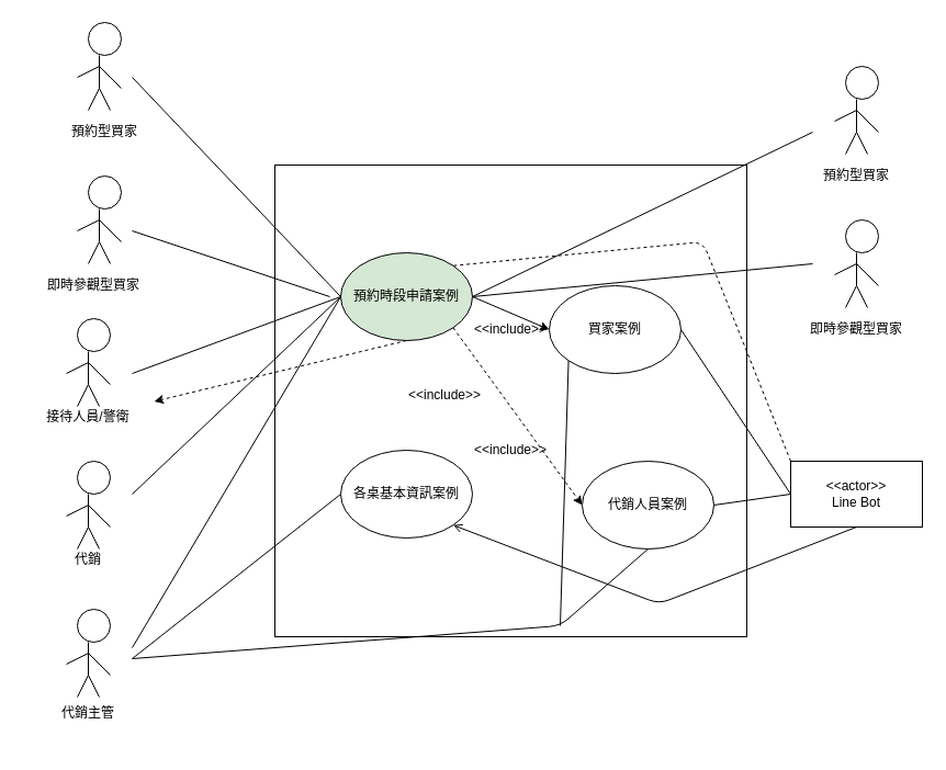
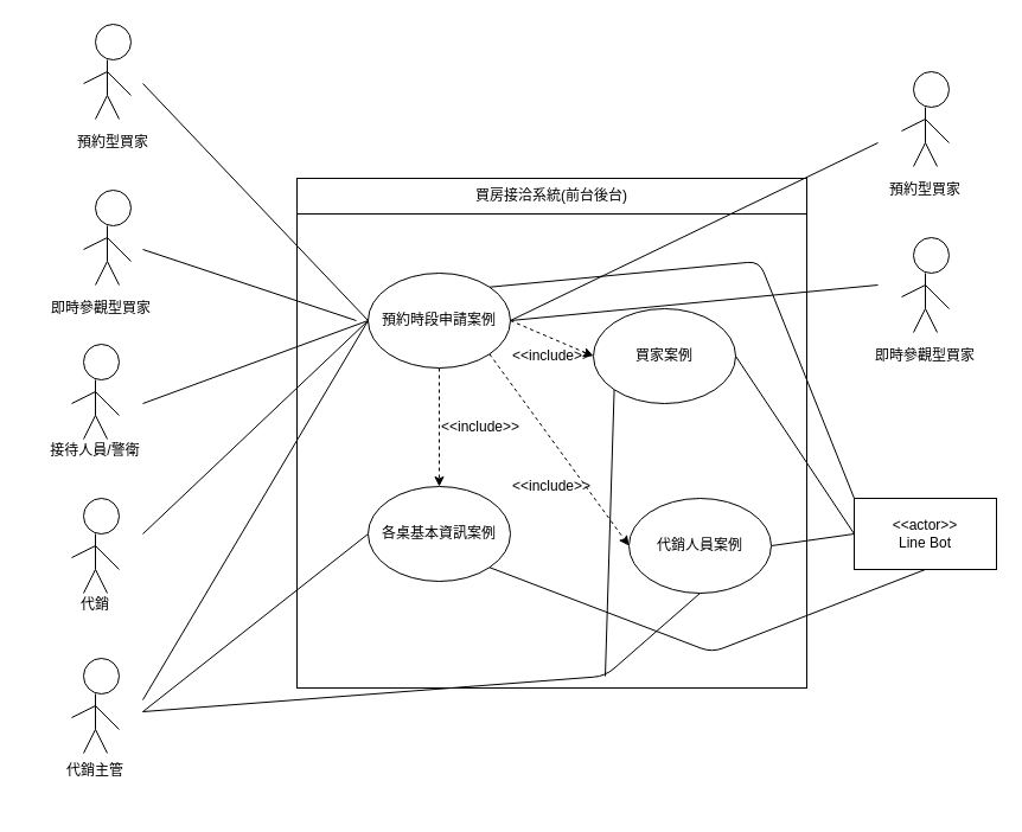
+ <mxCell id="3" value="買房接洽系統(前台後台)" style="rounded=0;whiteSpace=wrap;html=1;" vertex="1" parent="1"><mxGeometry x="250" y="150" width="430" height="30" as="geometry" /></mxCell>
- <mxCell id="73" style="edgeStyle=none;html=1;exitX=0;exitY=0;exitDx=0;exitDy=0;entryX=1;entryY=0;entryDx=0;entryDy=0;endArrow=none;endFill=0;dashed=1;" edge="1" parent="1" source="74" target="9"><mxGeometry relative="1" as="geometry"><Array as="points"><mxPoint x="640" y="220" /></Array></mxGeometry></mxCell>
+ <mxCell id="73" style="edgeStyle=none;html=1;exitX=0;exitY=0;exitDx=0;exitDy=0;entryX=1;entryY=0;entryDx=0;entryDy=0;endArrow=none;endFill=0;" edge="1" parent="1" source="74" target="9"><mxGeometry relative="1" as="geometry"><Array as="points"><mxPoint x="640" y="220" /></Array></mxGeometry></mxCell>
- <mxCell id="9" value="預約時段申請案例" style="ellipse;whiteSpace=wrap;html=1;fillColor=#d5e8d4;" vertex="1" parent="1"><mxGeometry x="310" y="230" width="120" height="80" as="geometry" /></mxCell>
+ <mxCell id="9" value="預約時段申請案例" style="ellipse;whiteSpace=wrap;html=1;" vertex="1" parent="1"><mxGeometry x="310" y="230" width="120" height="80" as="geometry" /></mxCell>
- <mxCell id="6" style="edgeStyle=none;html=1;exitX=1;exitY=0.5;exitDx=0;exitDy=0;entryX=0;entryY=0.5;entryDx=0;entryDy=0;dashed=0;" edge="1" parent="1" source="9" target="11"><mxGeometry relative="1" as="geometry" /></mxCell>
+ <mxCell id="6" style="edgeStyle=none;html=1;exitX=1;exitY=0.5;exitDx=0;exitDy=0;entryX=0;entryY=0.5;entryDx=0;entryDy=0;dashed=1;" edge="1" parent="1" source="9" target="11"><mxGeometry relative="1" as="geometry" /></mxCell>
- <mxCell id="4" style="edgeStyle=none;html=1;exitX=0.5;exitY=1;exitDx=0;exitDy=0;dashed=1;" edge="1" parent="1" source="9" target="51"><mxGeometry relative="1" as="geometry" /></mxCell>
+ <mxCell id="4" style="edgeStyle=none;html=1;exitX=0.5;exitY=1;exitDx=0;exitDy=0;dashed=1;" edge="1" parent="1" source="9" target="13"><mxGeometry relative="1" as="geometry" /></mxCell>
- <mxCell id="72" style="edgeStyle=none;html=1;exitX=0.5;exitY=1;exitDx=0;exitDy=0;entryX=1;entryY=1;entryDx=0;entryDy=0;endArrow=open;endFill=0;" edge="1" parent="1" source="74" target="13"><mxGeometry relative="1" as="geometry"><Array as="points"><mxPoint x="600" y="550" /></Array></mxGeometry></mxCell>
+ <mxCell id="72" style="edgeStyle=none;html=1;exitX=0.5;exitY=1;exitDx=0;exitDy=0;entryX=1;entryY=1;entryDx=0;entryDy=0;endArrow=none;endFill=0;" edge="1" parent="1" source="74" target="13"><mxGeometry relative="1" as="geometry"><Array as="points"><mxPoint x="600" y="550" /></Array></mxGeometry></mxCell>
